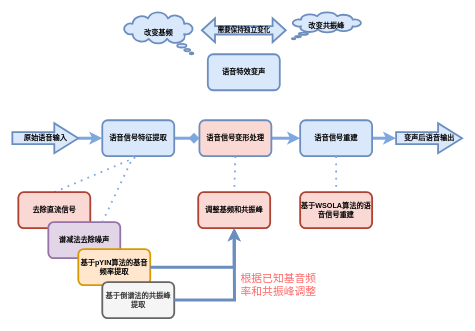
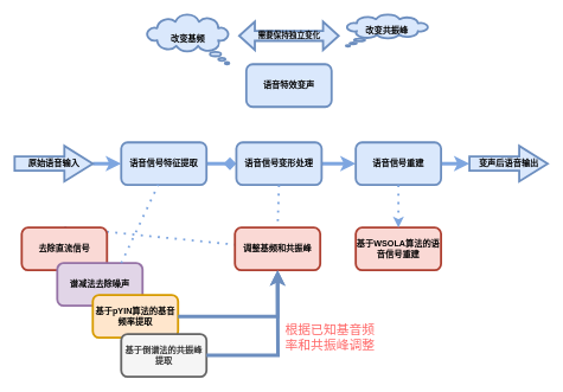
- <mxCell id="9" value="&lt;h4 style=&quot;line-height: 1.2;&quot;&gt;&lt;font face=&quot;Helvetica&quot;&gt;语音信号变形处理&lt;/font&gt;&lt;/h4&gt;" style="rounded=1;whiteSpace=wrap;html=1;strokeWidth=3;fillColor=#fad9d5;strokeColor=#6c8ebf;shadow=0;sketch=0;glass=0;fontFamily=Times New Roman;labelBackgroundColor=none;rotation=0;flipH=0;flipV=0;" parent="1" vertex="1"><mxGeometry x="332" y="200" width="120" height="60" as="geometry" /></mxCell>
+ <mxCell id="9" value="&lt;h4 style=&quot;line-height: 1.2;&quot;&gt;&lt;font face=&quot;Helvetica&quot;&gt;语音信号变形处理&lt;/font&gt;&lt;/h4&gt;" style="rounded=1;whiteSpace=wrap;html=1;strokeWidth=3;fillColor=#dae8fc;strokeColor=#6c8ebf;shadow=0;sketch=0;glass=0;fontFamily=Times New Roman;labelBackgroundColor=none;rotation=0;flipH=0;flipV=0;" parent="1" vertex="1"><mxGeometry x="332" y="200" width="120" height="60" as="geometry" /></mxCell>
- <mxCell id="15" value="" style="endArrow=none;dashed=1;html=1;dashPattern=1 3;strokeWidth=3;rounded=0;shadow=0;fontFamily=Helvetica;fontSize=11;jumpSize=6;strokeColor=#7EA6E0;entryX=0.5;entryY=1;entryDx=0;entryDy=0;exitX=0.5;exitY=0;exitDx=0;exitDy=0;" parent="1" source="16" target="4" edge="1"><mxGeometry width="50" height="50" relative="1" as="geometry"><mxPoint x="110" y="310" as="sourcePoint" /><mxPoint x="220" y="270" as="targetPoint" /></mxGeometry></mxCell>
+ <mxCell id="15" value="" style="endArrow=none;dashed=1;html=1;dashPattern=1 3;strokeWidth=3;rounded=0;shadow=0;fontFamily=Helvetica;fontSize=11;jumpSize=6;strokeColor=#7EA6E0;exitX=0.5;exitY=0;exitDx=0;exitDy=0;" parent="1" source="16" target="20" edge="1"><mxGeometry width="50" height="50" relative="1" as="geometry"><mxPoint x="110" y="310" as="sourcePoint" /><mxPoint x="220" y="270" as="targetPoint" /></mxGeometry></mxCell>
- <mxCell id="23" value="" style="endArrow=none;dashed=1;html=1;dashPattern=1 3;strokeWidth=3;rounded=0;shadow=0;fontFamily=Helvetica;fontSize=11;jumpSize=6;strokeColor=#7EA6E0;exitX=0.5;exitY=1;exitDx=0;exitDy=0;entryX=0.5;entryY=0;entryDx=0;entryDy=0;" parent="1" source="11" target="22" edge="1"><mxGeometry width="50" height="50" relative="1" as="geometry"><mxPoint x="402" y="270" as="sourcePoint" /><mxPoint x="400" y="330" as="targetPoint" /></mxGeometry></mxCell>
+ <mxCell id="23" value="" style="endArrow=classic;dashed=1;html=1;dashPattern=1 3;strokeWidth=3;rounded=0;shadow=0;fontFamily=Helvetica;fontSize=11;jumpSize=6;strokeColor=#7EA6E0;exitX=0.5;exitY=1;exitDx=0;exitDy=0;entryX=0.5;entryY=0;entryDx=0;entryDy=0;" parent="1" source="11" target="22" edge="1"><mxGeometry width="50" height="50" relative="1" as="geometry"><mxPoint x="402" y="270" as="sourcePoint" /><mxPoint x="400" y="330" as="targetPoint" /></mxGeometry></mxCell>
